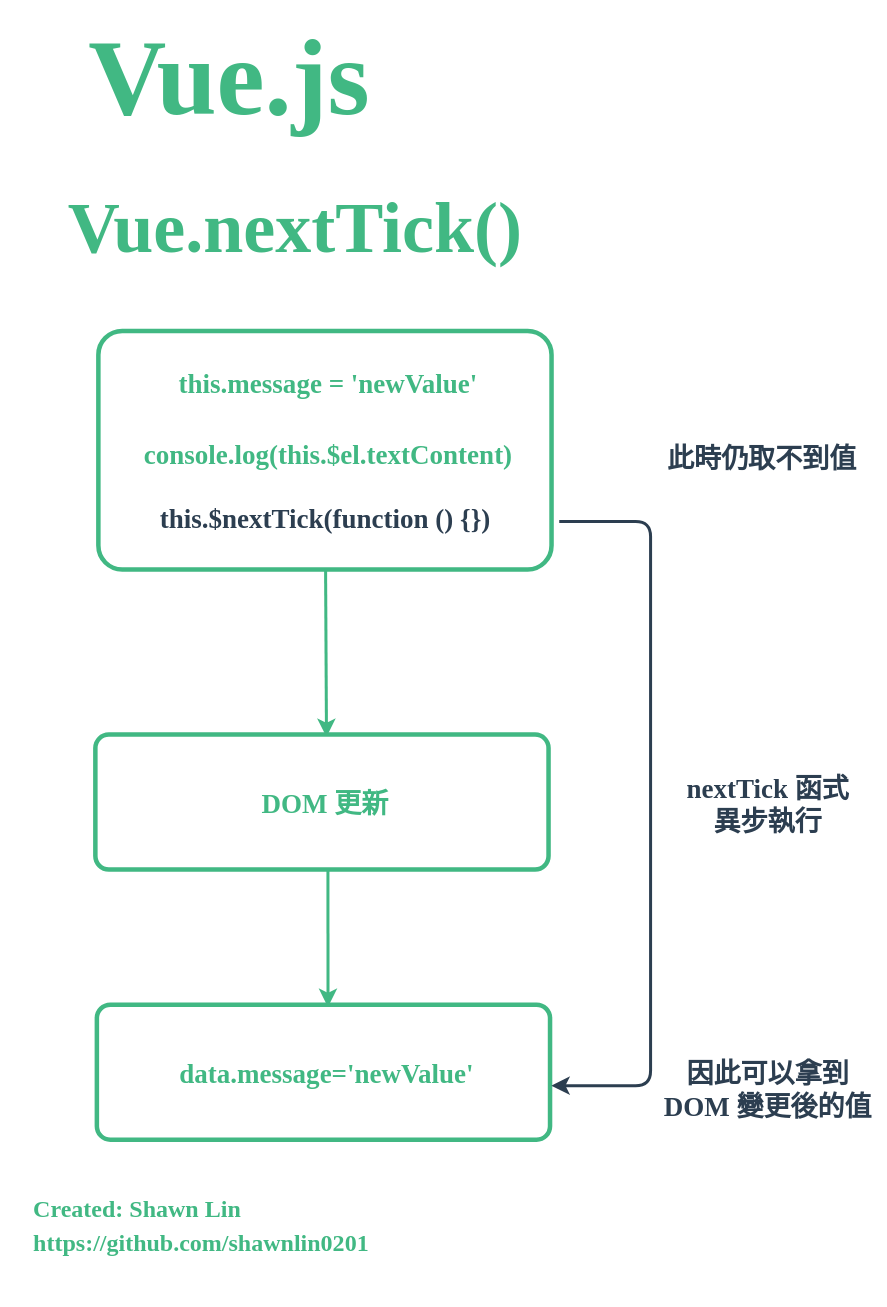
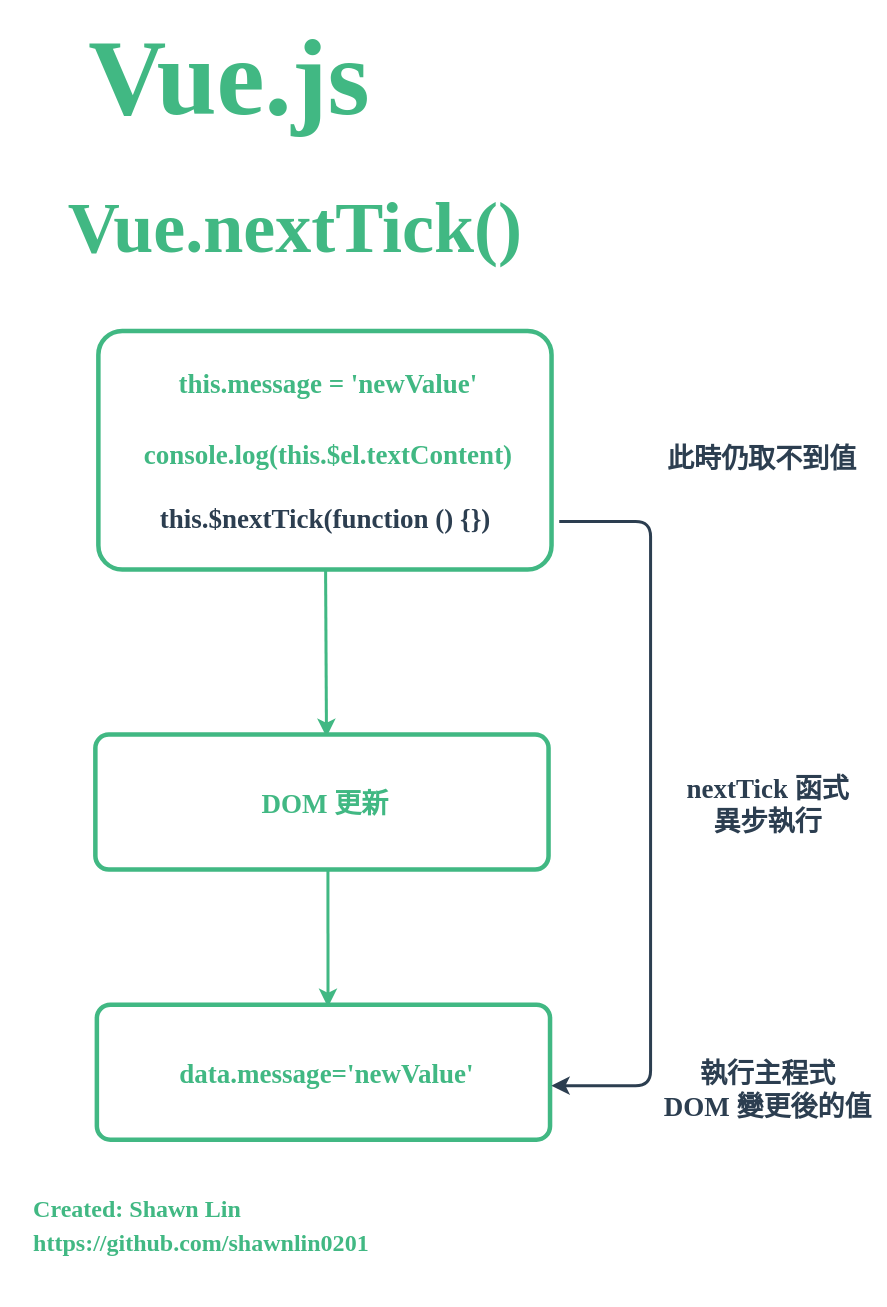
- <mxCell id="20" value="&lt;font color=&quot;#2c3e50&quot; face=&quot;Noto Sans TC&quot;&gt;&lt;span style=&quot;font-size: 18px&quot;&gt;&lt;b&gt;因此可以拿到&lt;br&gt;DOM 變更後的值&lt;/b&gt;&lt;/span&gt;&lt;/font&gt;" style="text;html=1;align=center;" vertex="1" parent="3"><mxGeometry x="453" y="699" width="116" height="32" as="geometry" /></mxCell>
+ <mxCell id="20" value="&lt;font color=&quot;#2c3e50&quot; face=&quot;Noto Sans TC&quot;&gt;&lt;span style=&quot;font-size: 18px&quot;&gt;&lt;b&gt;執行主程式&lt;br&gt;DOM 變更後的值&lt;/b&gt;&lt;/span&gt;&lt;/font&gt;" style="text;html=1;align=center;" vertex="1" parent="3"><mxGeometry x="453" y="699" width="116" height="32" as="geometry" /></mxCell>
